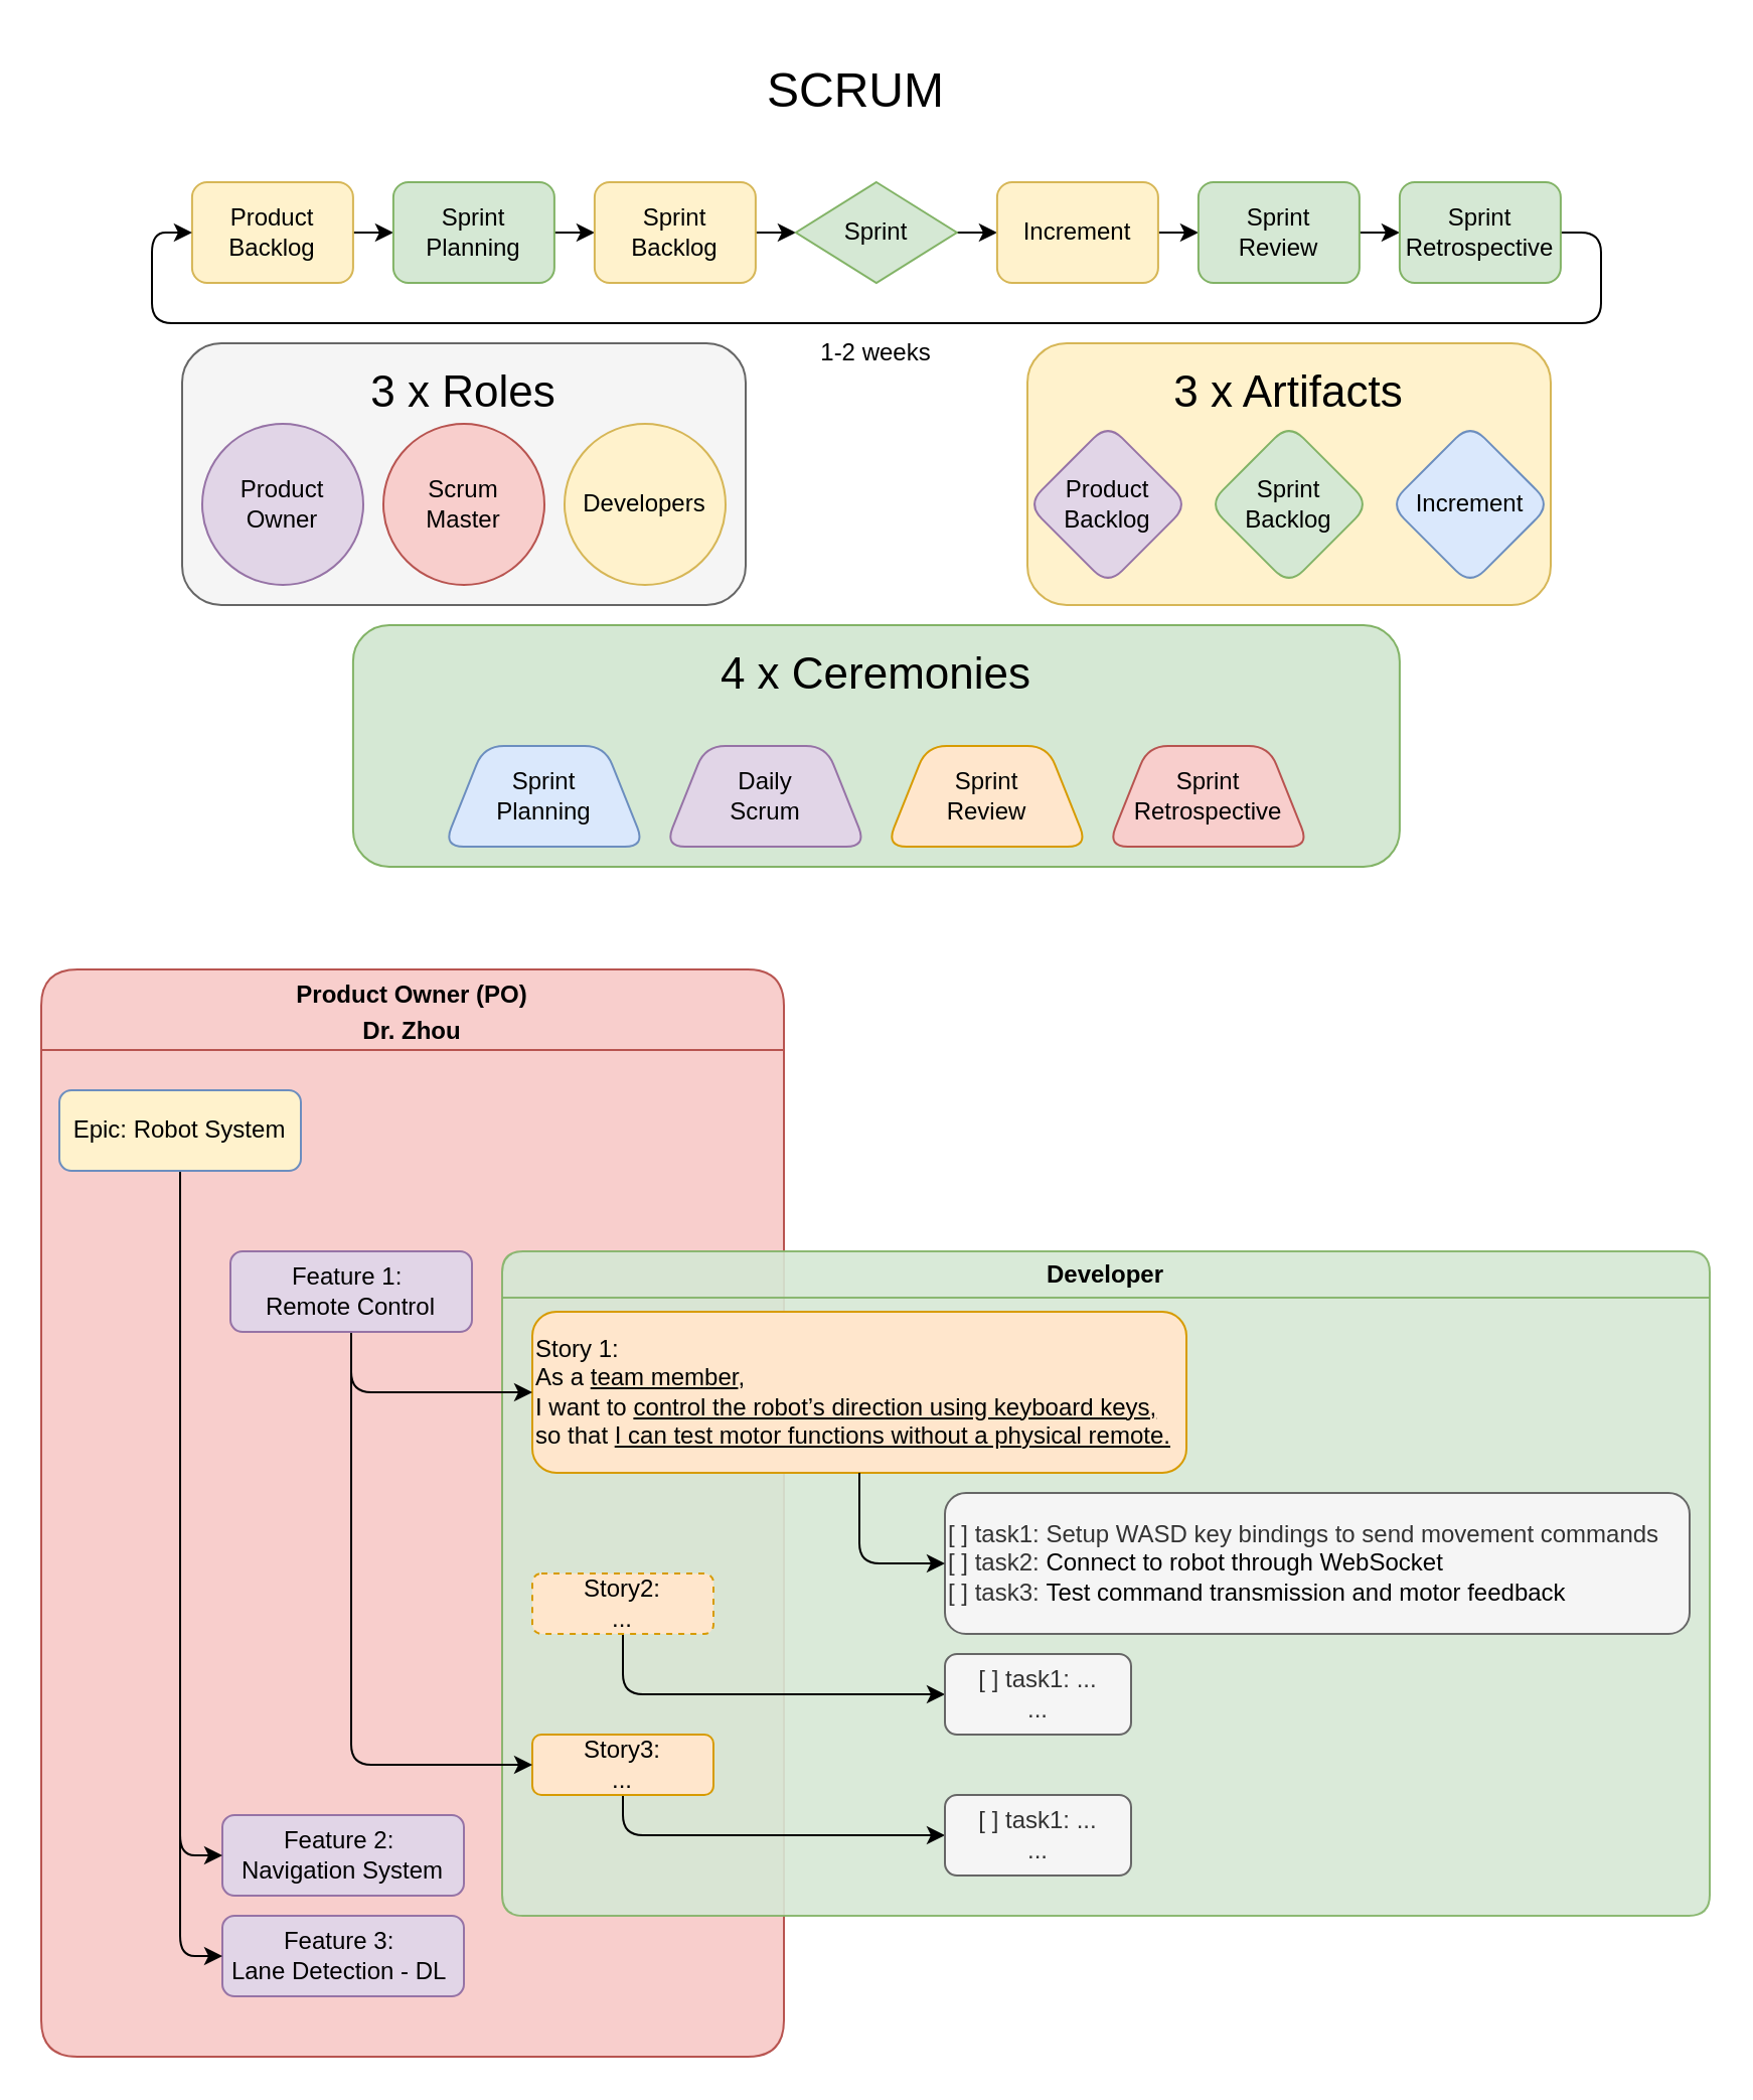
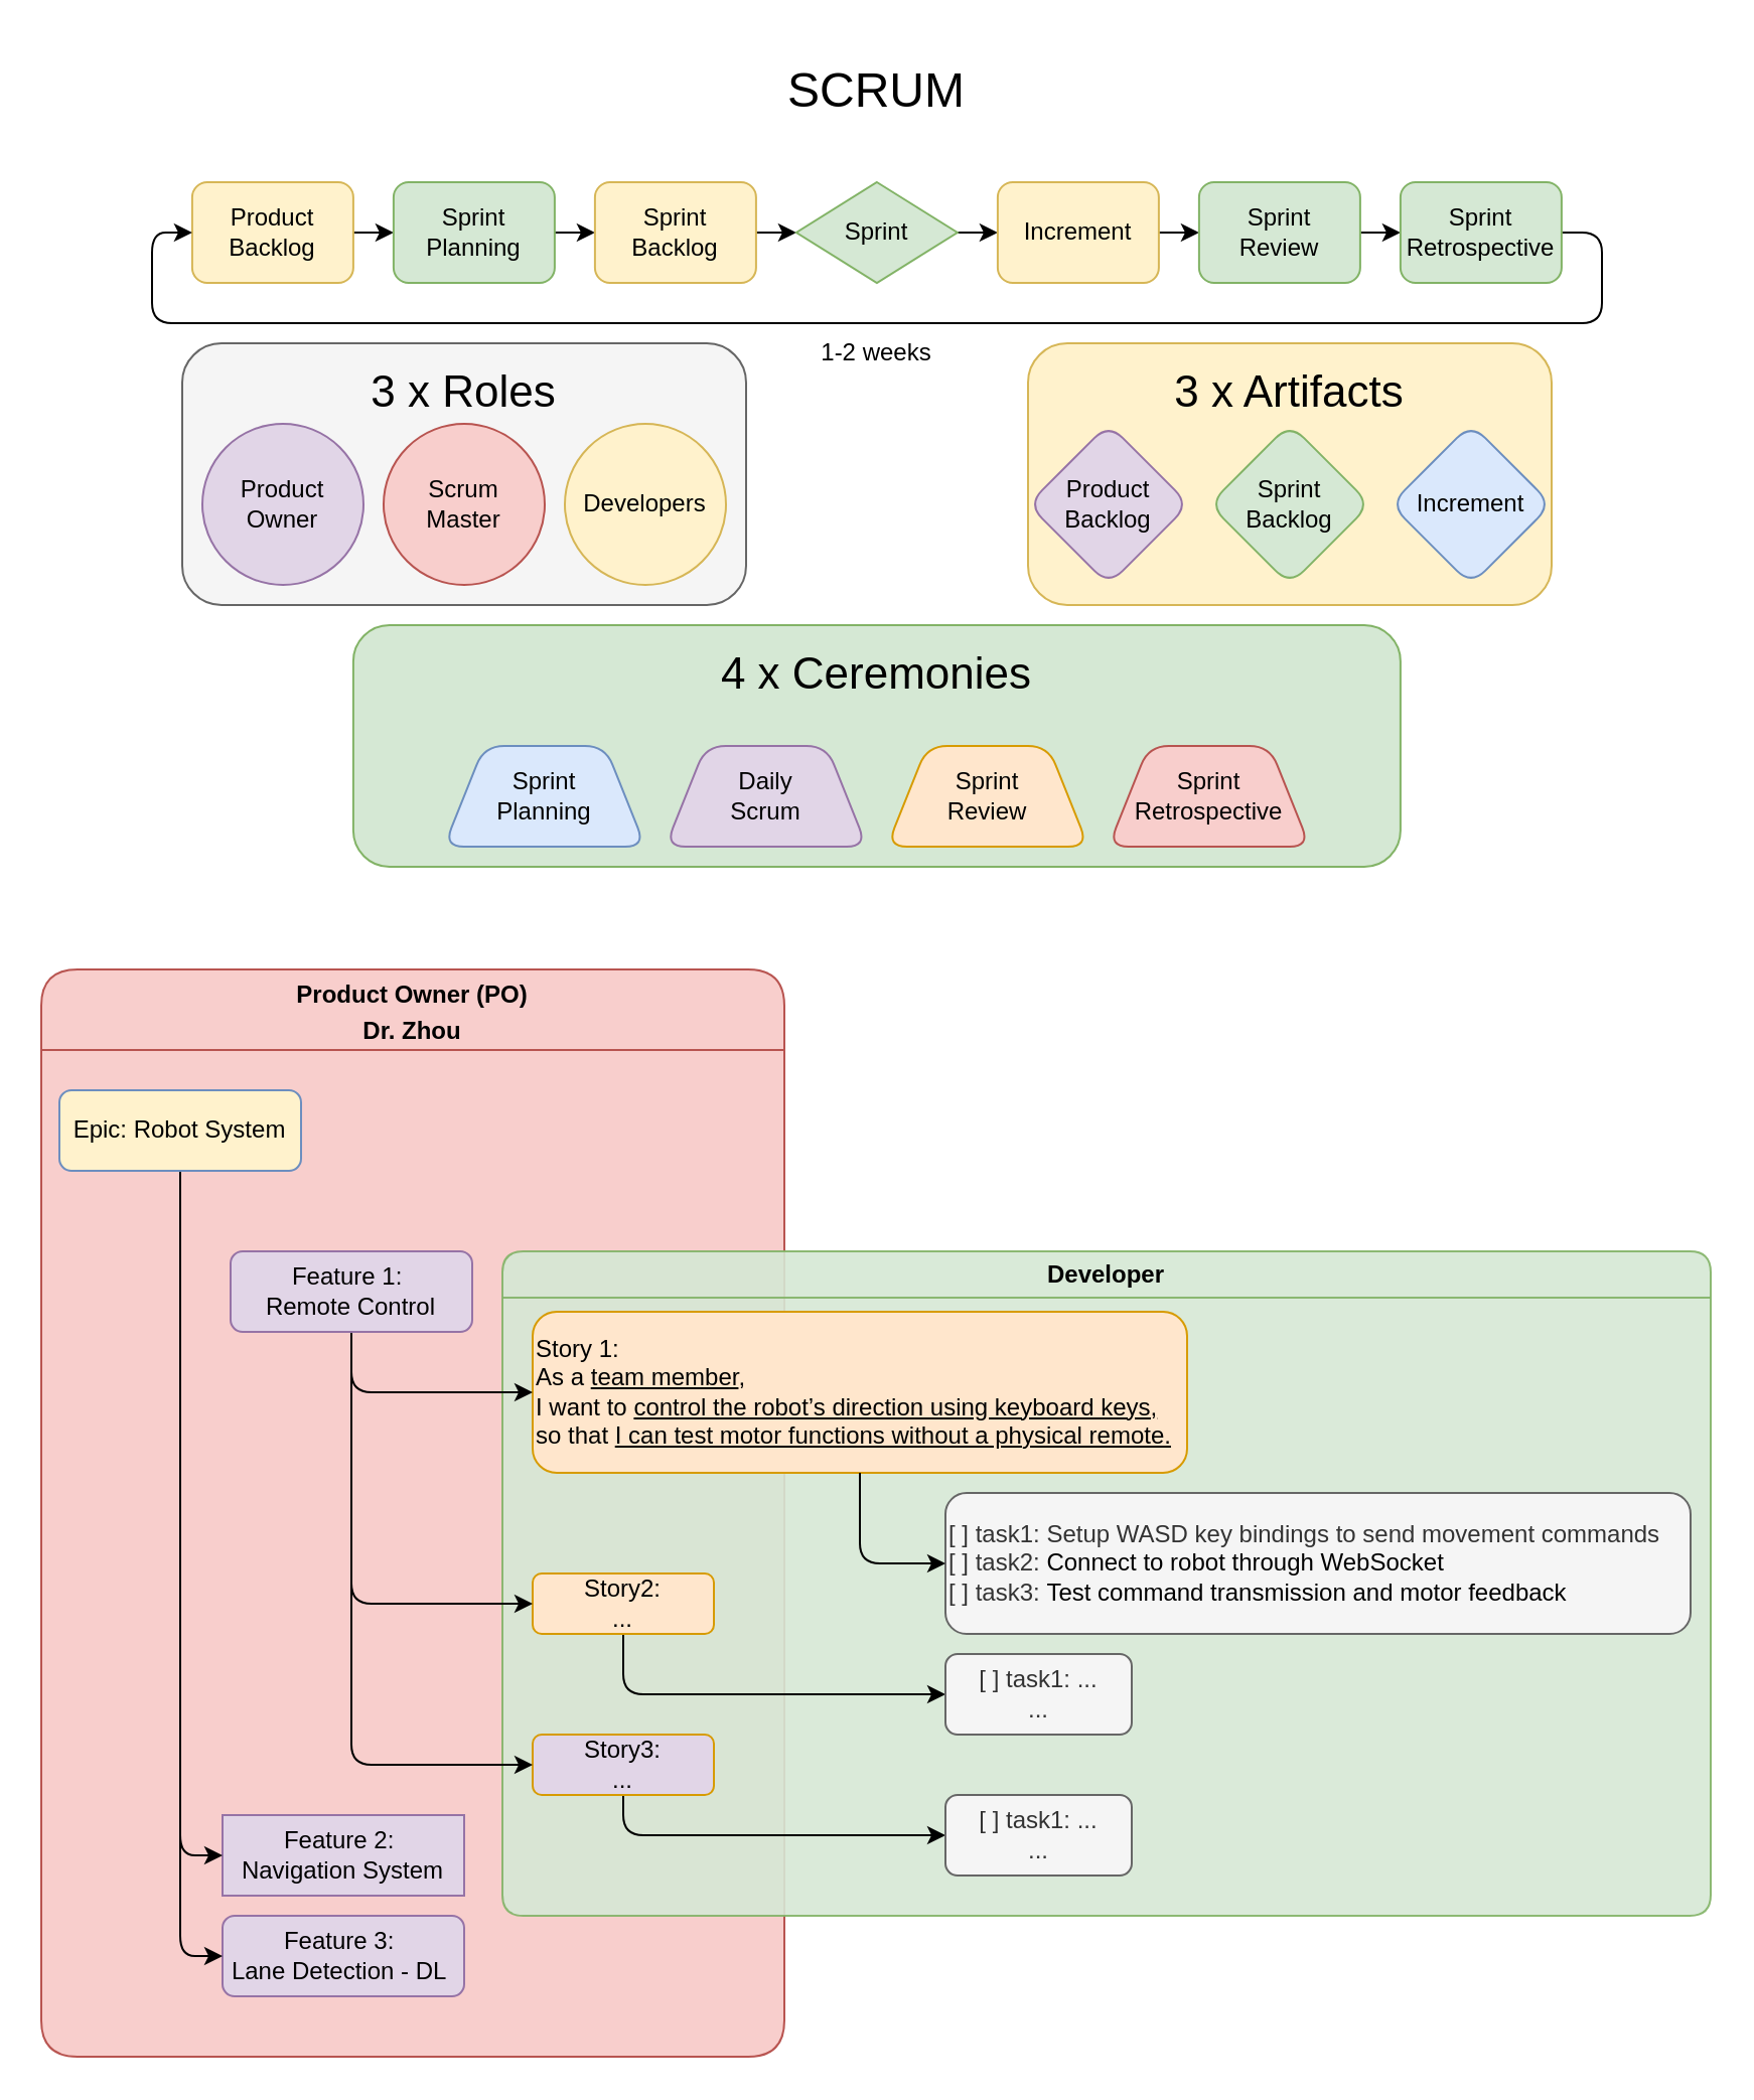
- <mxCell id="2" value="&lt;font style=&quot;font-size: 24px;&quot;&gt;SCRUM&lt;/font&gt;" style="rounded=1;whiteSpace=wrap;html=1;fillColor=none;strokeColor=none;labelBackgroundColor=none;" parent="1" vertex="1"><mxGeometry x="375" y="20" width="100" height="50" as="geometry" /></mxCell>
+ <mxCell id="2" value="&lt;font style=&quot;font-size: 24px;&quot;&gt;SCRUM&lt;/font&gt;" style="rounded=1;whiteSpace=wrap;html=1;fillColor=none;strokeColor=none;labelBackgroundColor=none;" parent="1" vertex="1"><mxGeometry x="385" y="20" width="100" height="50" as="geometry" /></mxCell>
+ <mxCell id="51" style="edgeStyle=elbowEdgeStyle;rounded=1;orthogonalLoop=1;jettySize=auto;html=1;exitX=0.5;exitY=1;exitDx=0;exitDy=0;entryX=0;entryY=0.5;entryDx=0;entryDy=0;labelBackgroundColor=none;fontColor=default;" parent="36" source="53" target="44" edge="1"><mxGeometry relative="1" as="geometry"><Array as="points"><mxPoint x="154" y="240" /></Array></mxGeometry></mxCell>
- <mxCell id="44" value="Story2:&lt;div&gt;...&lt;/div&gt;" style="rounded=1;whiteSpace=wrap;html=1;aspect=fixed;labelBackgroundColor=none;fillColor=#ffe6cc;strokeColor=#d79b00;dashed=1;" parent="40" vertex="1"><mxGeometry x="15" y="160" width="90" height="30" as="geometry" /></mxCell>
+ <mxCell id="44" value="Story2:&lt;div&gt;...&lt;/div&gt;" style="rounded=1;whiteSpace=wrap;html=1;aspect=fixed;labelBackgroundColor=none;fillColor=#ffe6cc;strokeColor=#d79b00;" parent="40" vertex="1"><mxGeometry x="15" y="160" width="90" height="30" as="geometry" /></mxCell>
- <mxCell id="42" value="Story3:&lt;div&gt;...&lt;/div&gt;" style="rounded=1;whiteSpace=wrap;html=1;aspect=fixed;labelBackgroundColor=none;fillColor=#ffe6cc;strokeColor=#d79b00;" parent="40" vertex="1"><mxGeometry x="15" y="240" width="90" height="30" as="geometry" /></mxCell>
+ <mxCell id="42" value="Story3:&lt;div&gt;...&lt;/div&gt;" style="rounded=1;whiteSpace=wrap;html=1;aspect=fixed;labelBackgroundColor=none;fillColor=#e1d5e7;strokeColor=#d79b00;" parent="40" vertex="1"><mxGeometry x="15" y="240" width="90" height="30" as="geometry" /></mxCell>
- <mxCell id="38" value="Feature 2:&amp;nbsp;&lt;div&gt;Navigation System&lt;/div&gt;" style="rounded=1;whiteSpace=wrap;html=1;labelBackgroundColor=none;fillColor=#e1d5e7;strokeColor=#9673a6;" parent="37" vertex="1"><mxGeometry x="90" y="420" width="120" height="40" as="geometry" /></mxCell>
+ <mxCell id="38" value="Feature 2:&amp;nbsp;&lt;div&gt;Navigation System&lt;/div&gt;" style="whiteSpace=wrap;html=1;labelBackgroundColor=none;fillColor=#e1d5e7;strokeColor=#9673a6;rounded=0;" parent="37" vertex="1"><mxGeometry x="90" y="420" width="120" height="40" as="geometry" /></mxCell>
